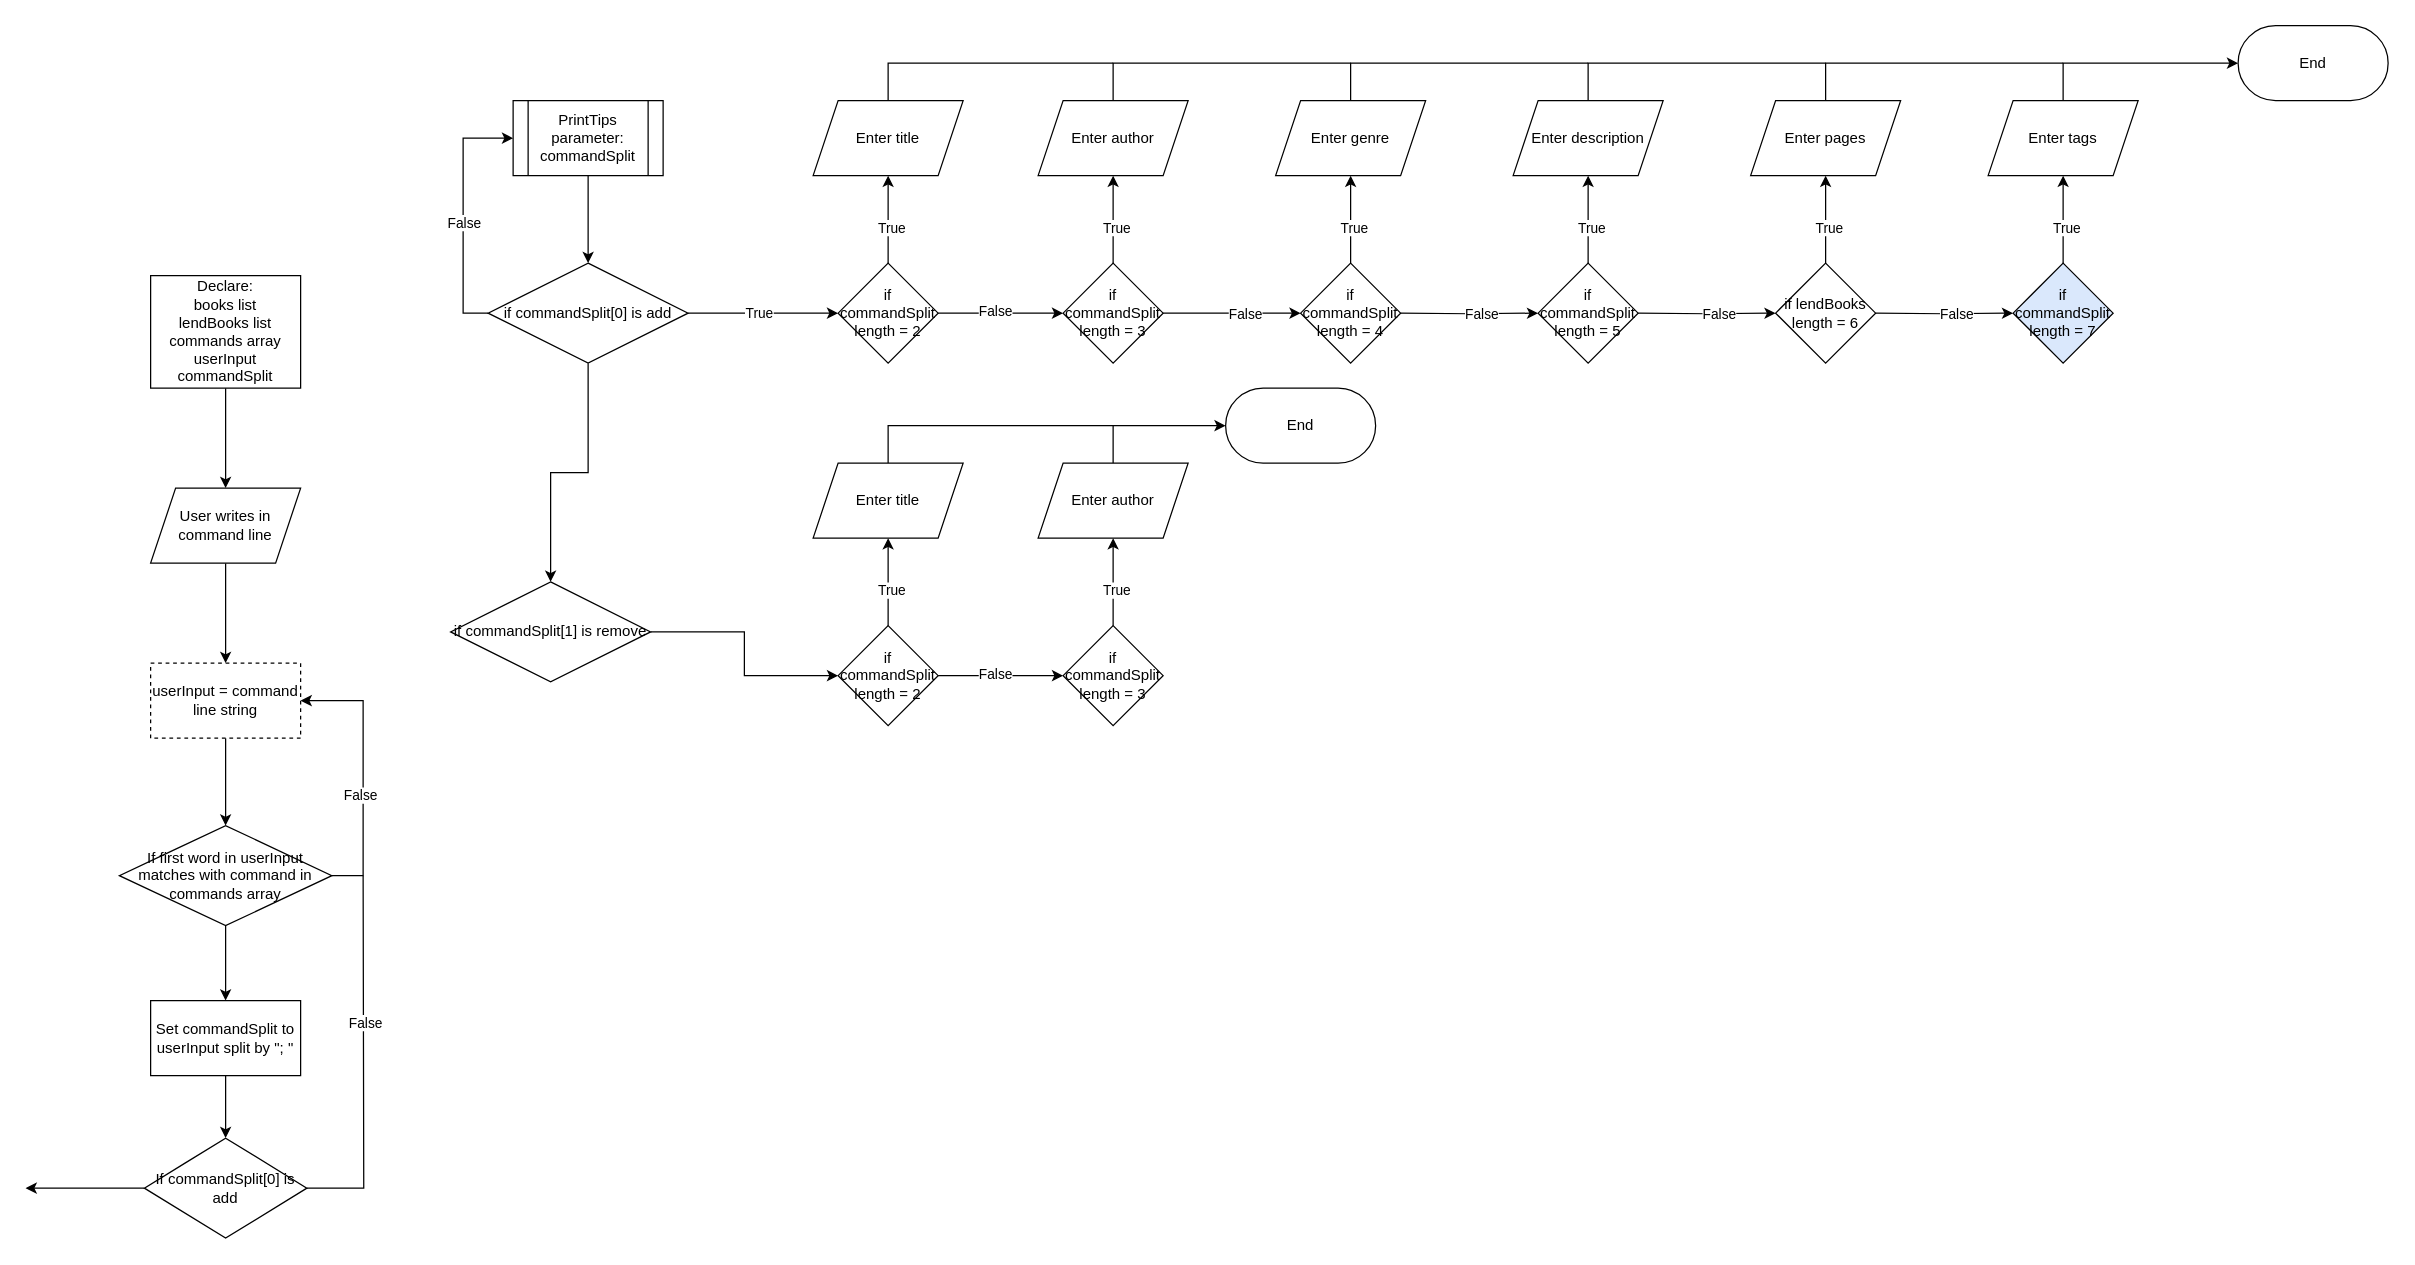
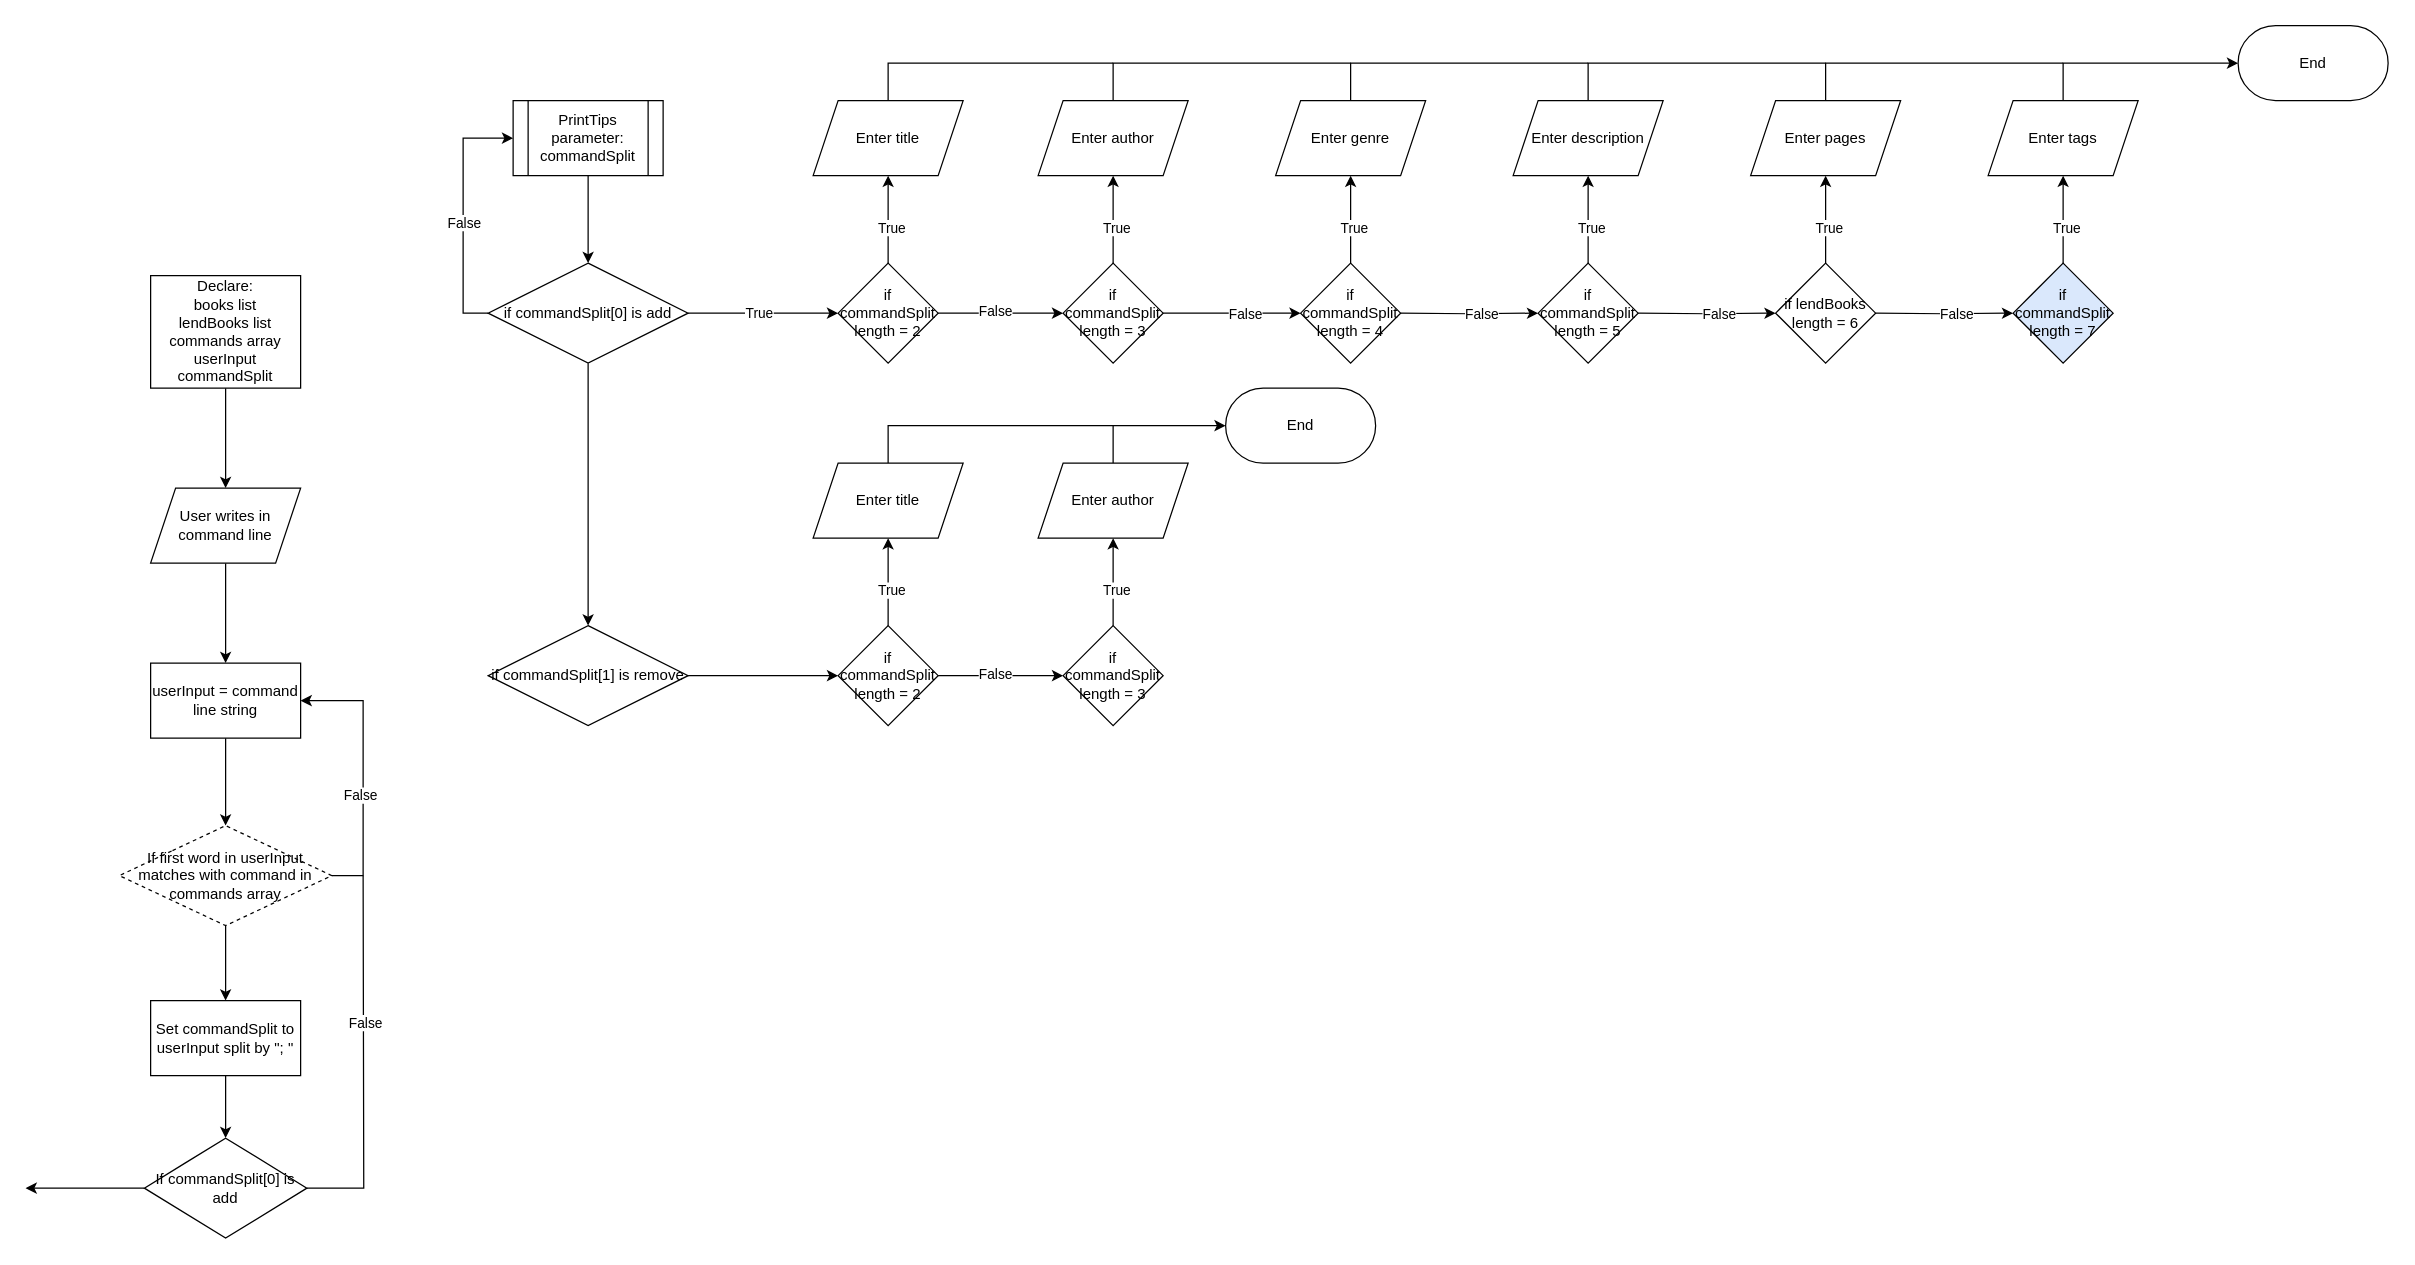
- <mxCell id="68" value="if commandSplit[1] is remove" style="rhombus;whiteSpace=wrap;html=1;" vertex="1" parent="1"><mxGeometry x="360" y="465" width="160" height="80" as="geometry" /></mxCell>
+ <mxCell id="68" value="if commandSplit[1] is remove" style="rhombus;whiteSpace=wrap;html=1;" vertex="1" parent="1"><mxGeometry x="390" y="500" width="160" height="80" as="geometry" /></mxCell>
- <mxCell id="7" value="userInput = command line string" style="whiteSpace=wrap;html=1;rounded=1;arcSize=0;dashed=1;" vertex="1" parent="1"><mxGeometry x="120" y="530" width="120" height="60" as="geometry" /></mxCell>
+ <mxCell id="7" value="userInput = command line string" style="whiteSpace=wrap;html=1;rounded=1;arcSize=0;" vertex="1" parent="1"><mxGeometry x="120" y="530" width="120" height="60" as="geometry" /></mxCell>
- <mxCell id="11" value="If first word in userInput matches with command in commands array" style="rhombus;whiteSpace=wrap;html=1;rounded=1;arcSize=0;" vertex="1" parent="1"><mxGeometry x="95" y="660" width="170" height="80" as="geometry" /></mxCell>
+ <mxCell id="11" value="If first word in userInput matches with command in commands array" style="rhombus;whiteSpace=wrap;html=1;rounded=1;arcSize=0;dashed=1;" vertex="1" parent="1"><mxGeometry x="95" y="660" width="170" height="80" as="geometry" /></mxCell>
